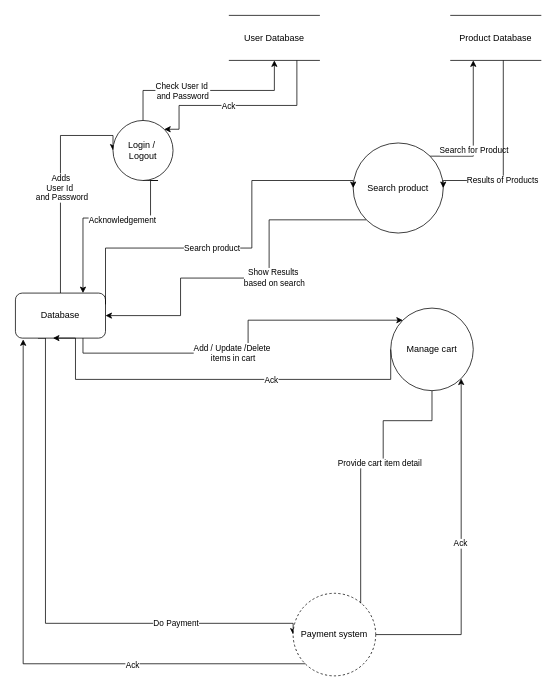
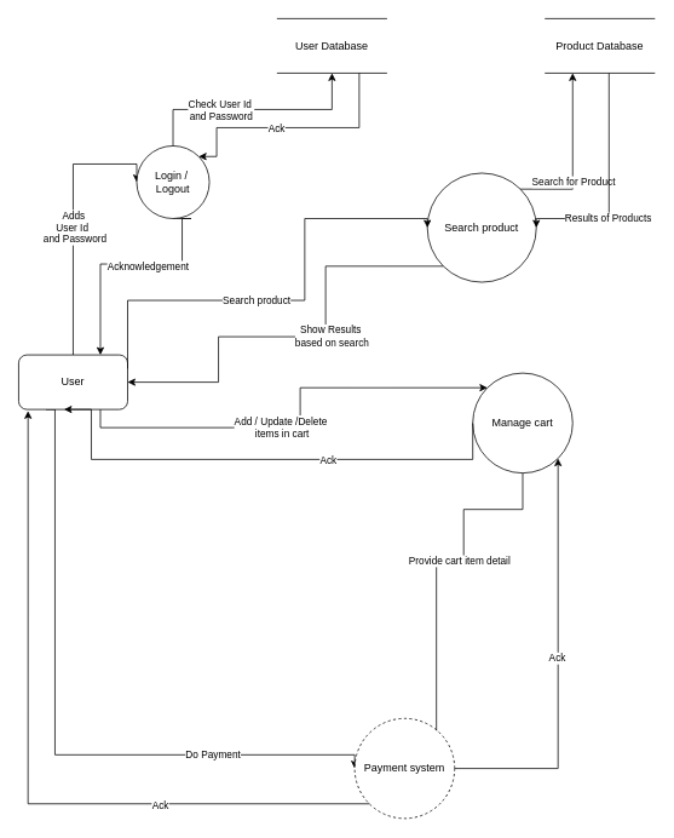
- <mxCell id="11" value="Database" style="rounded=1;whiteSpace=wrap;html=1;" vertex="1" parent="1"><mxGeometry x="20" y="390" width="120" height="60" as="geometry" /></mxCell>
+ <mxCell id="11" value="User" style="rounded=1;whiteSpace=wrap;html=1;" vertex="1" parent="1"><mxGeometry x="20" y="390" width="120" height="60" as="geometry" /></mxCell>
